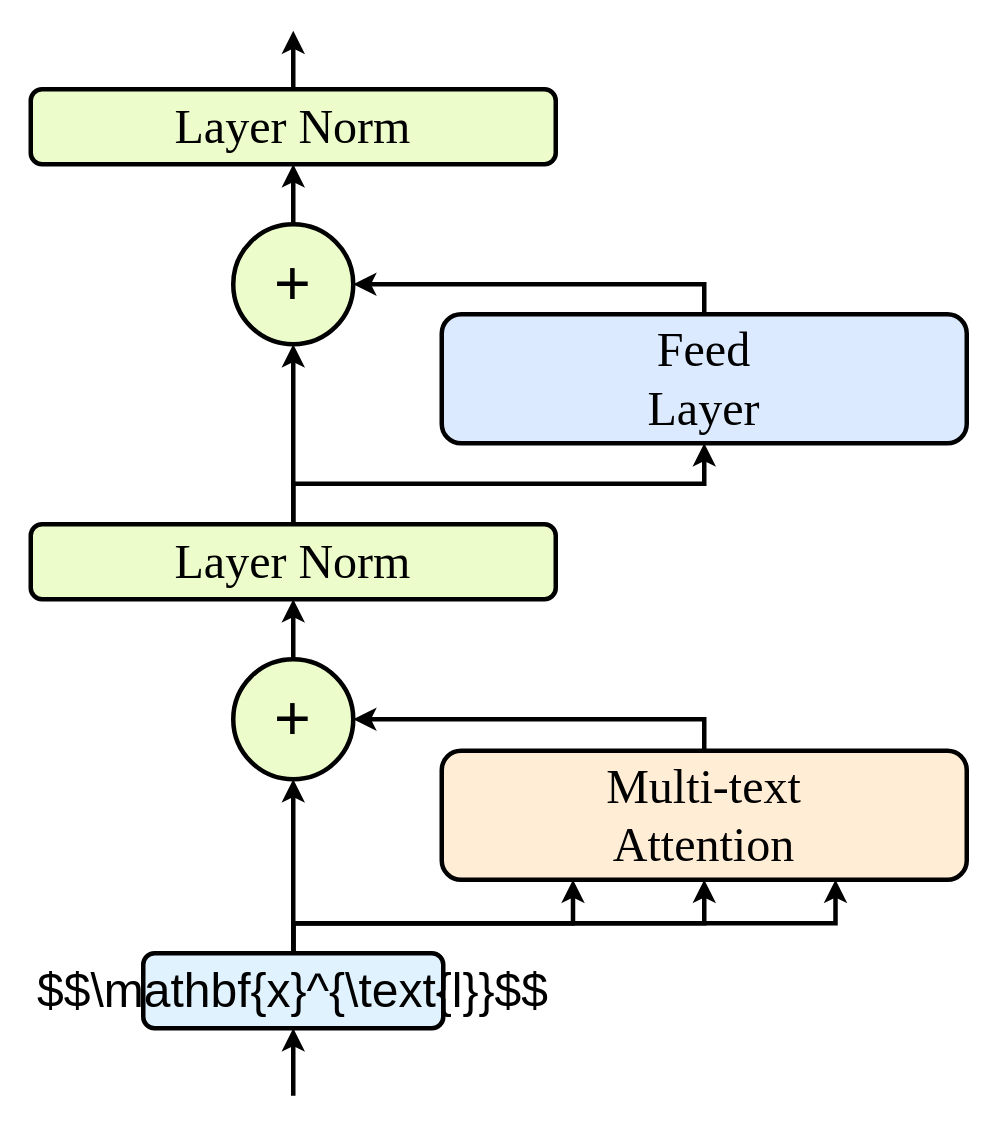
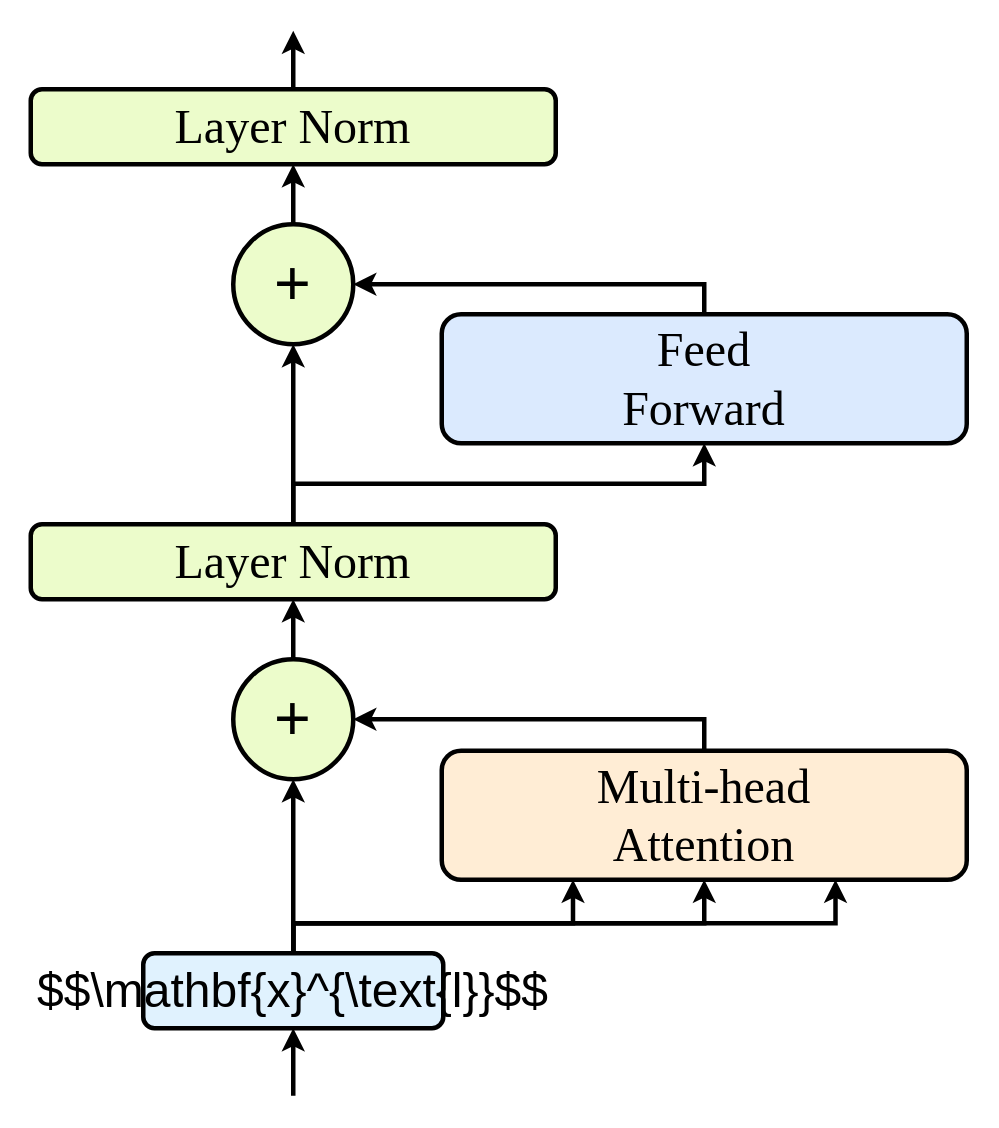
- <mxCell id="15" value="&lt;font&gt;Feed&lt;br&gt;Layer&lt;br&gt;&lt;/font&gt;" style="rounded=1;whiteSpace=wrap;html=1;strokeWidth=3;fillColor=#dbeafe;fontSize=32;fontFamily=Tahoma;" parent="1" vertex="1"><mxGeometry x="294" y="209" width="350" height="86" as="geometry" /></mxCell>
+ <mxCell id="15" value="&lt;font&gt;Feed&lt;br&gt;Forward&lt;br&gt;&lt;/font&gt;" style="rounded=1;whiteSpace=wrap;html=1;strokeWidth=3;fillColor=#dbeafe;fontSize=32;fontFamily=Tahoma;" parent="1" vertex="1"><mxGeometry x="294" y="209" width="350" height="86" as="geometry" /></mxCell>
- <mxCell id="11" value="&lt;font&gt;Multi-text&lt;br&gt;Attention&lt;br&gt;&lt;/font&gt;" style="rounded=1;whiteSpace=wrap;html=1;strokeWidth=3;fillColor=#ffedd5;fontSize=32;fontFamily=Tahoma;" parent="1" vertex="1"><mxGeometry x="294" y="500" width="350" height="86" as="geometry" /></mxCell>
+ <mxCell id="11" value="&lt;font&gt;Multi-head&lt;br&gt;Attention&lt;br&gt;&lt;/font&gt;" style="rounded=1;whiteSpace=wrap;html=1;strokeWidth=3;fillColor=#ffedd5;fontSize=32;fontFamily=Tahoma;" parent="1" vertex="1"><mxGeometry x="294" y="500" width="350" height="86" as="geometry" /></mxCell>
